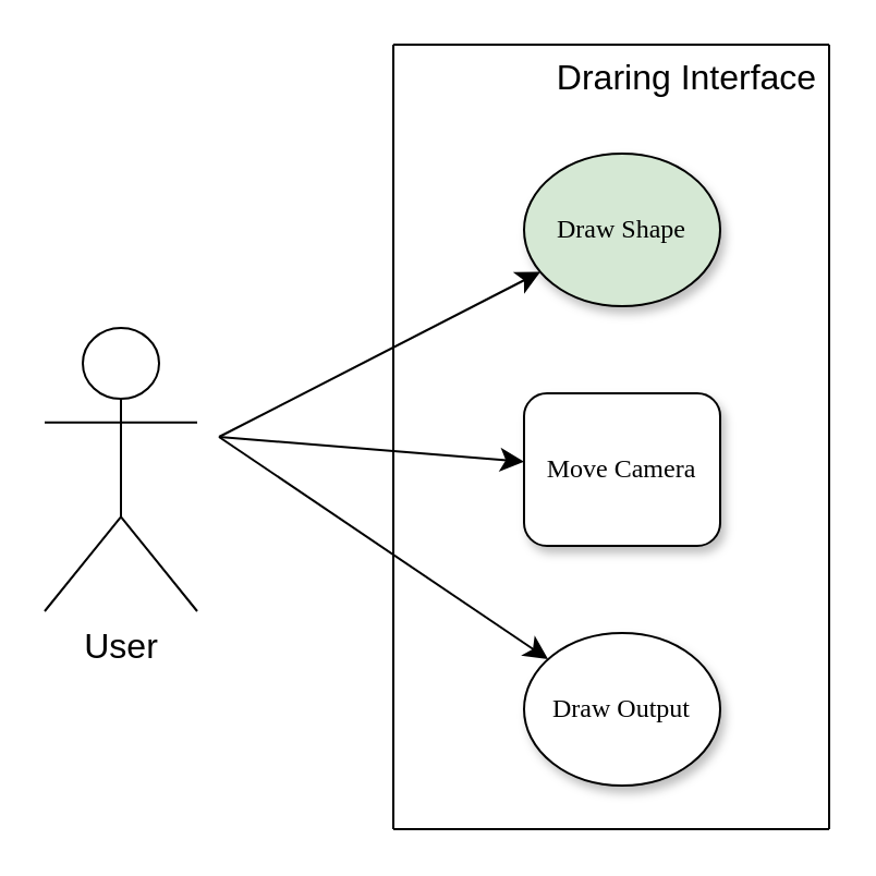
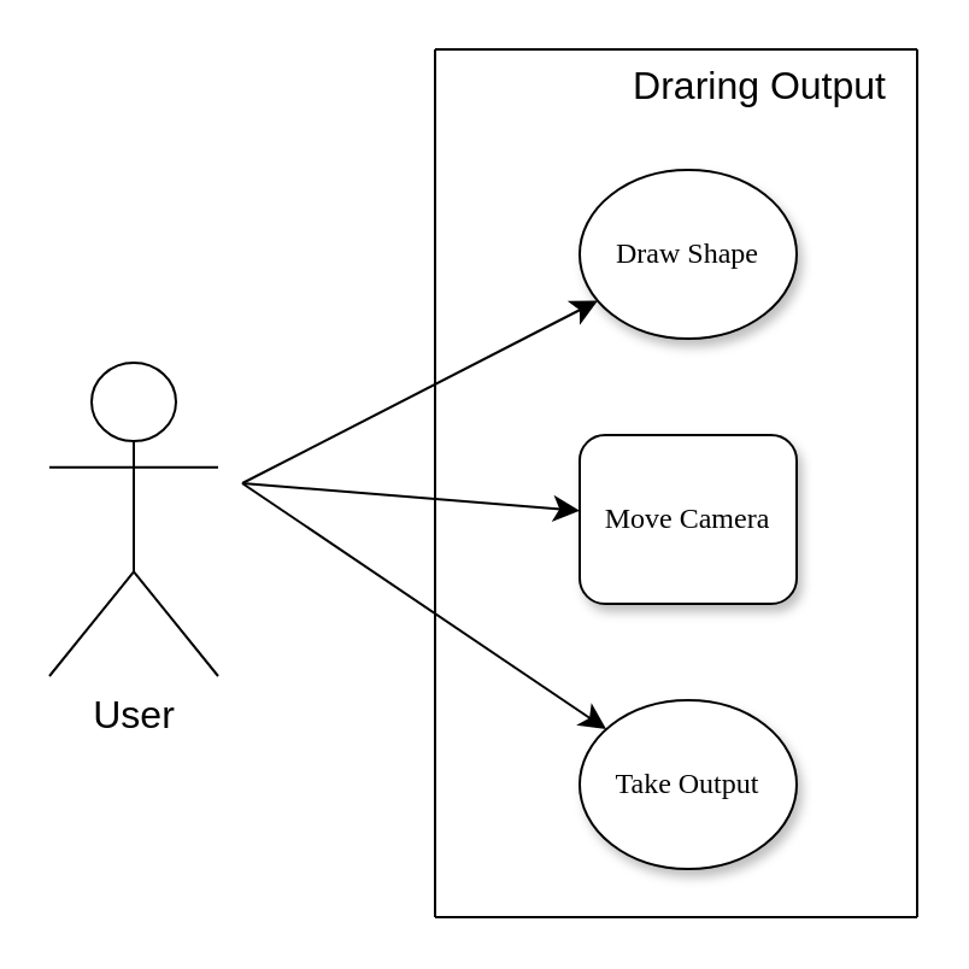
- <mxCell id="13" value="Draring Interface" style="text;html=1;strokeColor=none;fillColor=none;align=center;verticalAlign=middle;whiteSpace=wrap;rounded=0;fontSize=16;" vertex="1" parent="1"><mxGeometry x="250" y="20" width="130" height="30" as="geometry" /></mxCell>
+ <mxCell id="13" value="Draring Output" style="text;html=1;strokeColor=none;fillColor=none;align=center;verticalAlign=middle;whiteSpace=wrap;rounded=0;fontSize=16;" vertex="1" parent="1"><mxGeometry x="250" y="20" width="130" height="30" as="geometry" /></mxCell>
- <mxCell id="2" value="Draw Shape" style="ellipse;whiteSpace=wrap;html=1;rounded=0;shadow=1;comic=0;labelBackgroundColor=none;strokeWidth=1;fontFamily=Verdana;fontSize=12;align=center;fillColor=#d5e8d4;" parent="1" vertex="1"><mxGeometry x="240" y="70" width="90" height="70" as="geometry" /></mxCell>
+ <mxCell id="2" value="Draw Shape" style="ellipse;whiteSpace=wrap;html=1;rounded=0;shadow=1;comic=0;labelBackgroundColor=none;strokeWidth=1;fontFamily=Verdana;fontSize=12;align=center;" parent="1" vertex="1"><mxGeometry x="240" y="70" width="90" height="70" as="geometry" /></mxCell>
- <mxCell id="4" value="&lt;span&gt;Draw Output&lt;/span&gt;" style="ellipse;whiteSpace=wrap;html=1;rounded=0;shadow=1;comic=0;labelBackgroundColor=none;strokeWidth=1;fontFamily=Verdana;fontSize=12;align=center;" parent="1" vertex="1"><mxGeometry x="240" y="290" width="90" height="70" as="geometry" /></mxCell>
+ <mxCell id="4" value="&lt;span&gt;Take Output&lt;/span&gt;" style="ellipse;whiteSpace=wrap;html=1;rounded=0;shadow=1;comic=0;labelBackgroundColor=none;strokeWidth=1;fontFamily=Verdana;fontSize=12;align=center;" parent="1" vertex="1"><mxGeometry x="240" y="290" width="90" height="70" as="geometry" /></mxCell>
